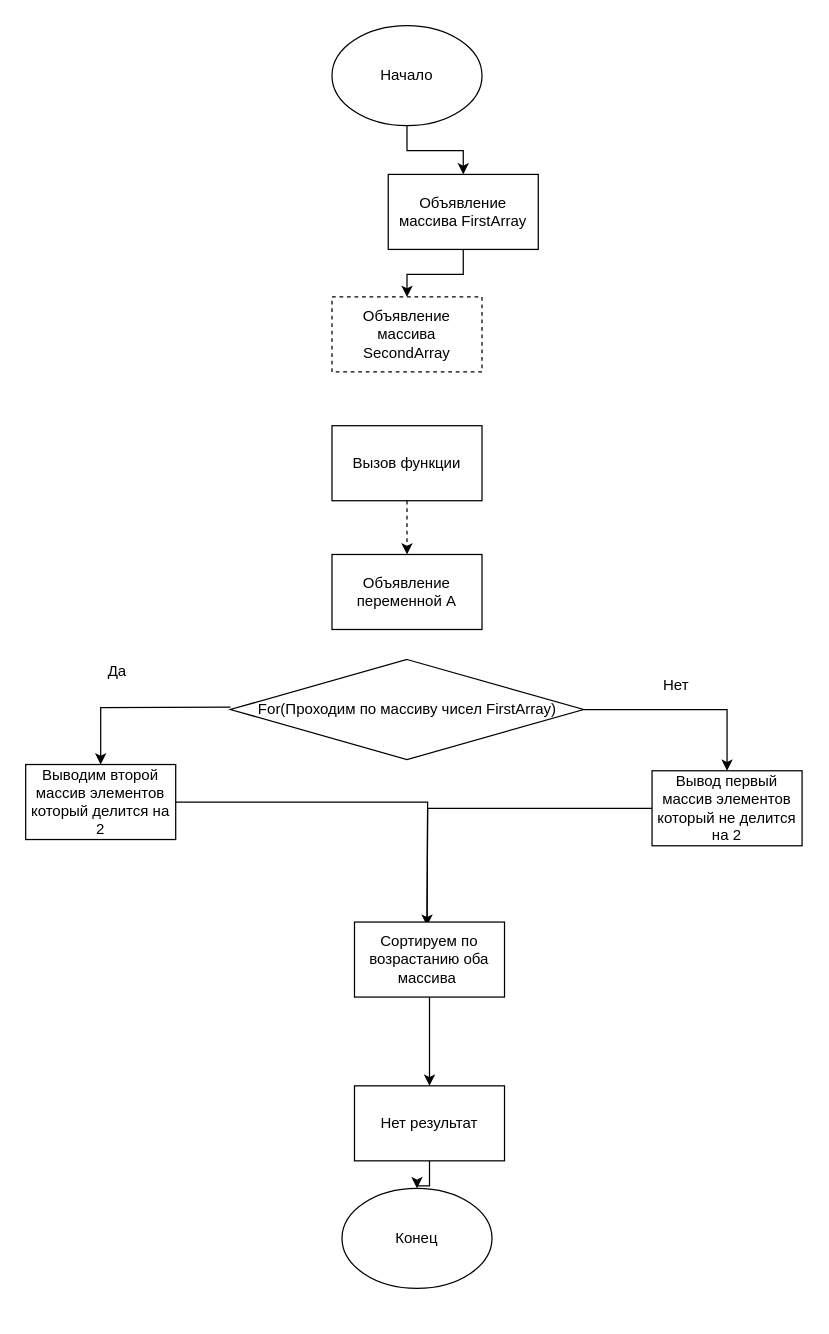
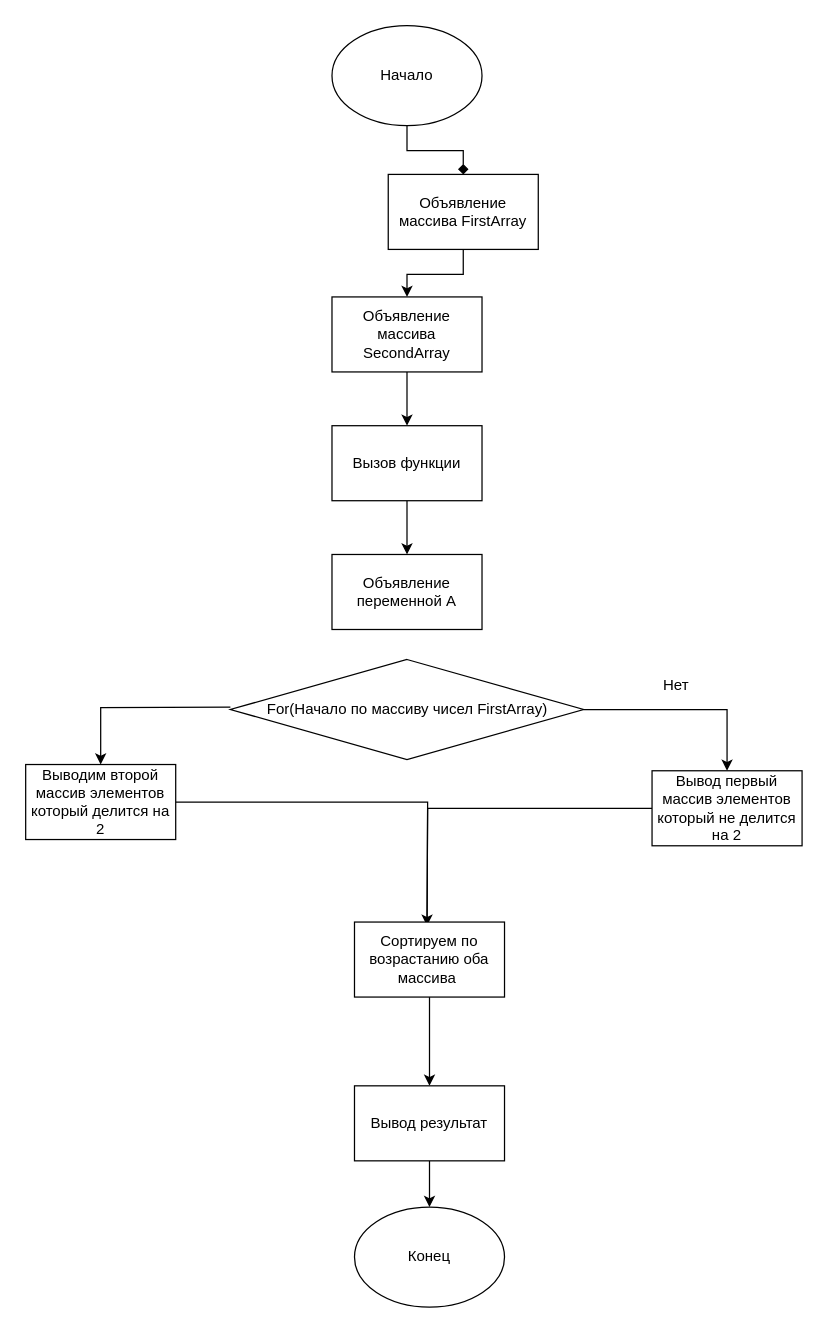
- <mxCell id="2" style="edgeStyle=orthogonalEdgeStyle;rounded=0;orthogonalLoop=1;jettySize=auto;html=1;" edge="1" parent="1" source="3" target="5"><mxGeometry relative="1" as="geometry" /></mxCell>
+ <mxCell id="2" style="edgeStyle=orthogonalEdgeStyle;rounded=0;orthogonalLoop=1;jettySize=auto;html=1;endArrow=diamond;" edge="1" parent="1" source="3" target="5"><mxGeometry relative="1" as="geometry" /></mxCell>
- <mxCell id="7" value="Объявление массива SecondArray" style="rounded=0;whiteSpace=wrap;html=1;dashed=1;" vertex="1" parent="1"><mxGeometry x="265" y="237" width="120" height="60" as="geometry" /></mxCell>
+ <mxCell id="7" value="Объявление массива SecondArray" style="rounded=0;whiteSpace=wrap;html=1;" vertex="1" parent="1"><mxGeometry x="265" y="237" width="120" height="60" as="geometry" /></mxCell>
+ <mxCell id="6" style="edgeStyle=orthogonalEdgeStyle;rounded=0;orthogonalLoop=1;jettySize=auto;html=1;entryX=0.5;entryY=0;entryDx=0;entryDy=0;" edge="1" parent="1" source="7" target="9"><mxGeometry relative="1" as="geometry" /></mxCell>
- <mxCell id="8" style="edgeStyle=orthogonalEdgeStyle;rounded=0;orthogonalLoop=1;jettySize=auto;html=1;entryX=0.5;entryY=0;entryDx=0;entryDy=0;dashed=1;" edge="1" parent="1" source="9" target="10"><mxGeometry relative="1" as="geometry" /></mxCell>
+ <mxCell id="8" style="edgeStyle=orthogonalEdgeStyle;rounded=0;orthogonalLoop=1;jettySize=auto;html=1;entryX=0.5;entryY=0;entryDx=0;entryDy=0;" edge="1" parent="1" source="9" target="10"><mxGeometry relative="1" as="geometry" /></mxCell>
- <mxCell id="16" value="Да&lt;div&gt;&lt;br&gt;&lt;/div&gt;" style="text;html=1;align=center;verticalAlign=middle;resizable=0;points=[];autosize=1;strokeColor=none;fillColor=none;" vertex="1" parent="1"><mxGeometry x="76" y="523" width="33" height="41" as="geometry" /></mxCell>
- <mxCell id="13" value="For(Проходим по массиву чисел FirstArray)" style="rhombus;whiteSpace=wrap;html=1;" vertex="1" parent="1"><mxGeometry x="183.75" y="527" width="282.5" height="80" as="geometry" /></mxCell>
+ <mxCell id="13" value="For(Начало по массиву чисел FirstArray)" style="rhombus;whiteSpace=wrap;html=1;" vertex="1" parent="1"><mxGeometry x="183.75" y="527" width="282.5" height="80" as="geometry" /></mxCell>
- <mxCell id="23" value="Нет результат" style="whiteSpace=wrap;html=1;rounded=0;" vertex="1" parent="1"><mxGeometry x="283" y="868" width="120" height="60" as="geometry" /></mxCell>
+ <mxCell id="23" value="Вывод результат" style="whiteSpace=wrap;html=1;rounded=0;" vertex="1" parent="1"><mxGeometry x="283" y="868" width="120" height="60" as="geometry" /></mxCell>
- <mxCell id="24" value="Конец" style="ellipse;whiteSpace=wrap;html=1;" vertex="1" parent="1"><mxGeometry x="273" y="950" width="120" height="80" as="geometry" /></mxCell>
+ <mxCell id="24" value="Конец" style="ellipse;whiteSpace=wrap;html=1;" vertex="1" parent="1"><mxGeometry x="283" y="965" width="120" height="80" as="geometry" /></mxCell>
